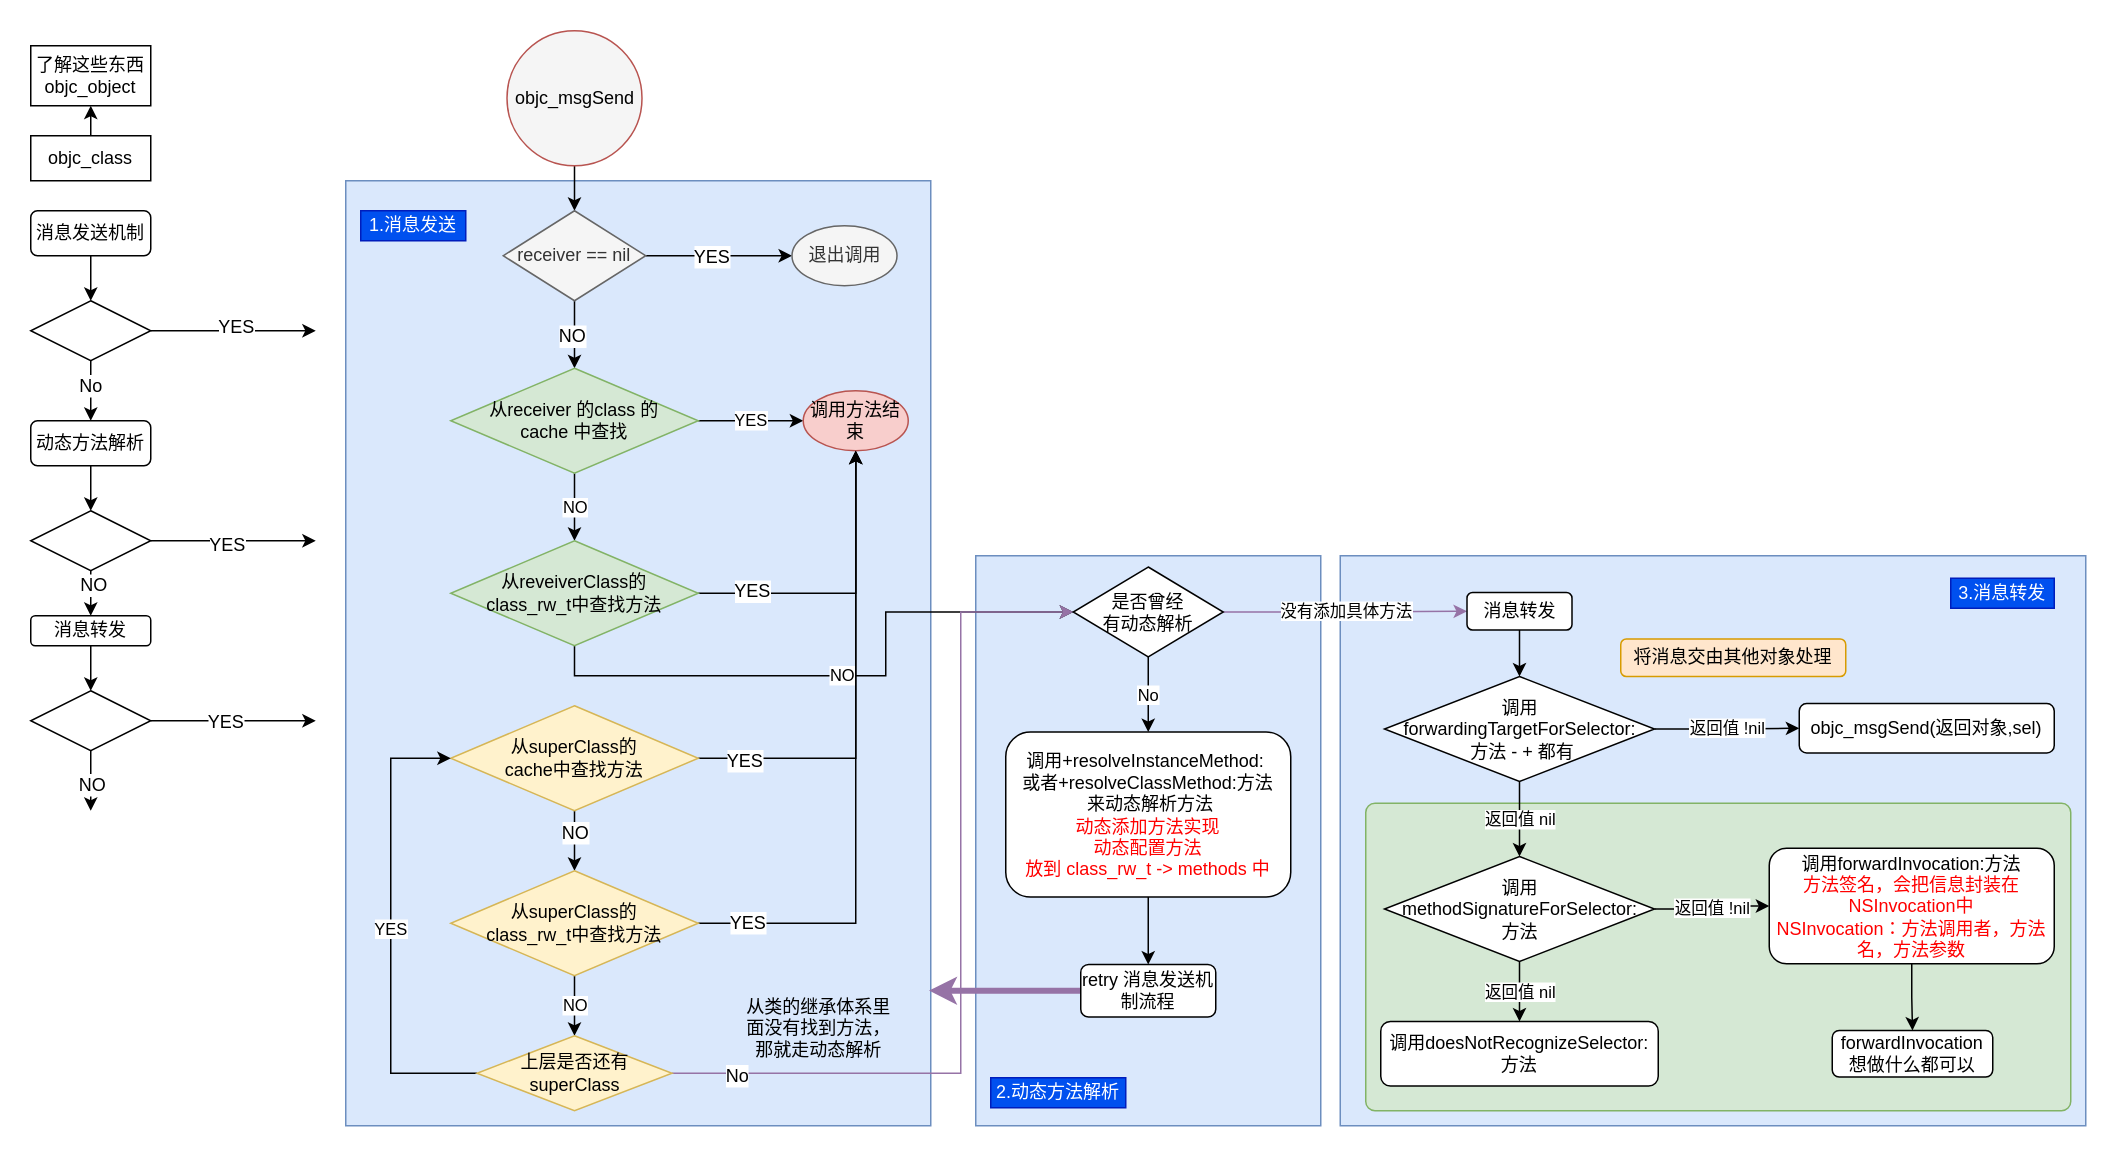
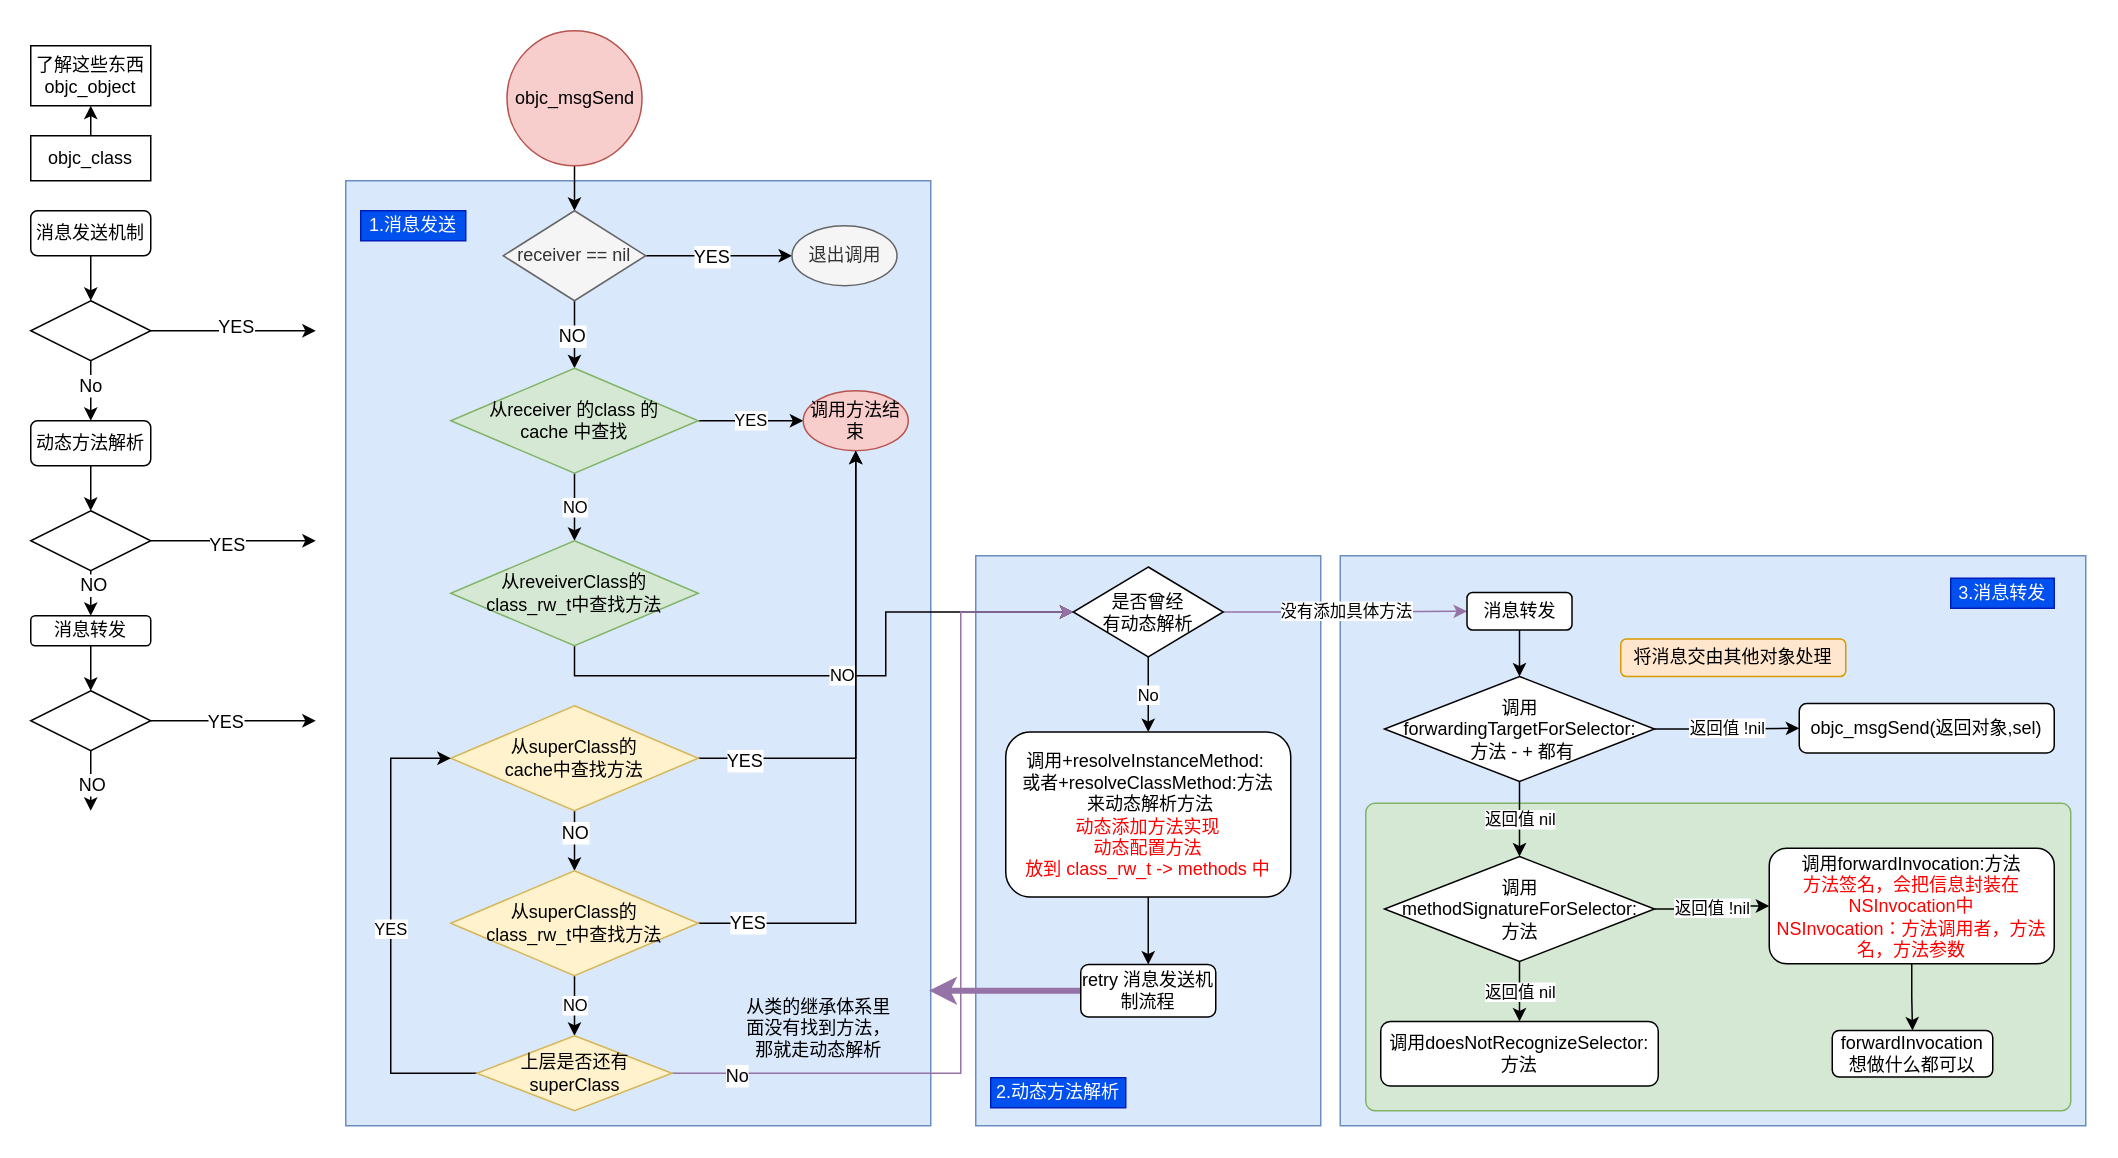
- <mxCell id="31" value="objc_msgSend" style="ellipse;whiteSpace=wrap;html=1;aspect=fixed;fillColor=#f5f5f5;strokeColor=#b85450;" parent="1" vertex="1"><mxGeometry x="337.5" y="20" width="90" height="90" as="geometry" /></mxCell>
+ <mxCell id="31" value="objc_msgSend" style="ellipse;whiteSpace=wrap;html=1;aspect=fixed;fillColor=#f8cecc;strokeColor=#b85450;" parent="1" vertex="1"><mxGeometry x="337.5" y="20" width="90" height="90" as="geometry" /></mxCell>
- <mxCell id="42" style="edgeStyle=orthogonalEdgeStyle;rounded=0;orthogonalLoop=1;jettySize=auto;html=1;exitX=1;exitY=0.5;exitDx=0;exitDy=0;entryX=0.5;entryY=1;entryDx=0;entryDy=0;" parent="1" source="45" target="41" edge="1"><mxGeometry relative="1" as="geometry" /></mxCell>
- <mxCell id="43" value="YES" style="text;html=1;align=center;verticalAlign=middle;resizable=0;points=[];;labelBackgroundColor=#ffffff;" parent="42" vertex="1" connectable="0"><mxGeometry x="-0.654" y="2" relative="1" as="geometry"><mxPoint as="offset" /></mxGeometry></mxCell>
